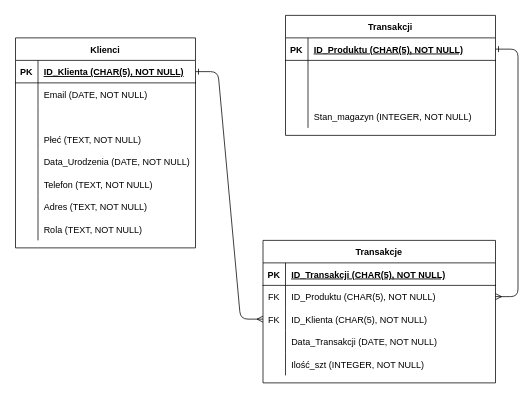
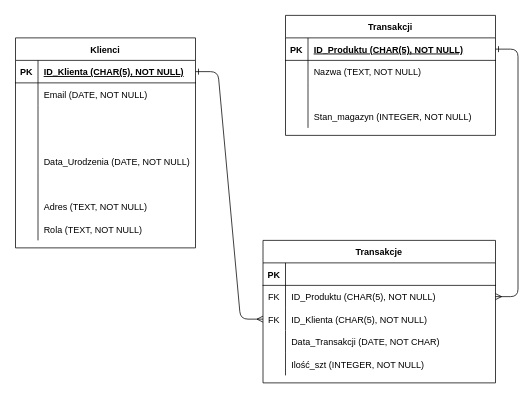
+ <mxCell id="32" value="Nazwa (TEXT, NOT NULL)" style="shape=partialRectangle;connectable=0;fillColor=none;top=0;left=0;bottom=0;right=0;align=left;spacingLeft=6;overflow=hidden;" vertex="1" parent="30"><mxGeometry x="30" width="250" height="30" as="geometry" /></mxCell>
- <mxCell id="13" value="Płeć (TEXT, NOT NULL)" style="shape=partialRectangle;connectable=0;fillColor=none;top=0;left=0;bottom=0;right=0;align=left;spacingLeft=6;overflow=hidden;" vertex="1" parent="11"><mxGeometry x="30" width="210" height="30" as="geometry" /></mxCell>
- <mxCell id="19" value="Telefon (TEXT, NOT NULL)" style="shape=partialRectangle;connectable=0;fillColor=none;top=0;left=0;bottom=0;right=0;align=left;spacingLeft=6;overflow=hidden;" vertex="1" parent="17"><mxGeometry x="30" width="210" height="30" as="geometry" /></mxCell>
- <mxCell id="41" value="ID_Transakcji (CHAR(5), NOT NULL)" style="shape=partialRectangle;connectable=0;fillColor=none;top=0;left=0;bottom=0;right=0;align=left;spacingLeft=6;fontStyle=5;overflow=hidden;" vertex="1" parent="39"><mxGeometry x="30" width="280" height="30" as="geometry" /></mxCell>
- <mxCell id="50" value="Data_Transakcji (DATE, NOT NULL)" style="shape=partialRectangle;connectable=0;fillColor=none;top=0;left=0;bottom=0;right=0;align=left;spacingLeft=6;overflow=hidden;" vertex="1" parent="48"><mxGeometry x="30" width="280" height="30" as="geometry" /></mxCell>
+ <mxCell id="50" value="Data_Transakcji (DATE, NOT CHAR)" style="shape=partialRectangle;connectable=0;fillColor=none;top=0;left=0;bottom=0;right=0;align=left;spacingLeft=6;overflow=hidden;" vertex="1" parent="48"><mxGeometry x="30" width="280" height="30" as="geometry" /></mxCell>
